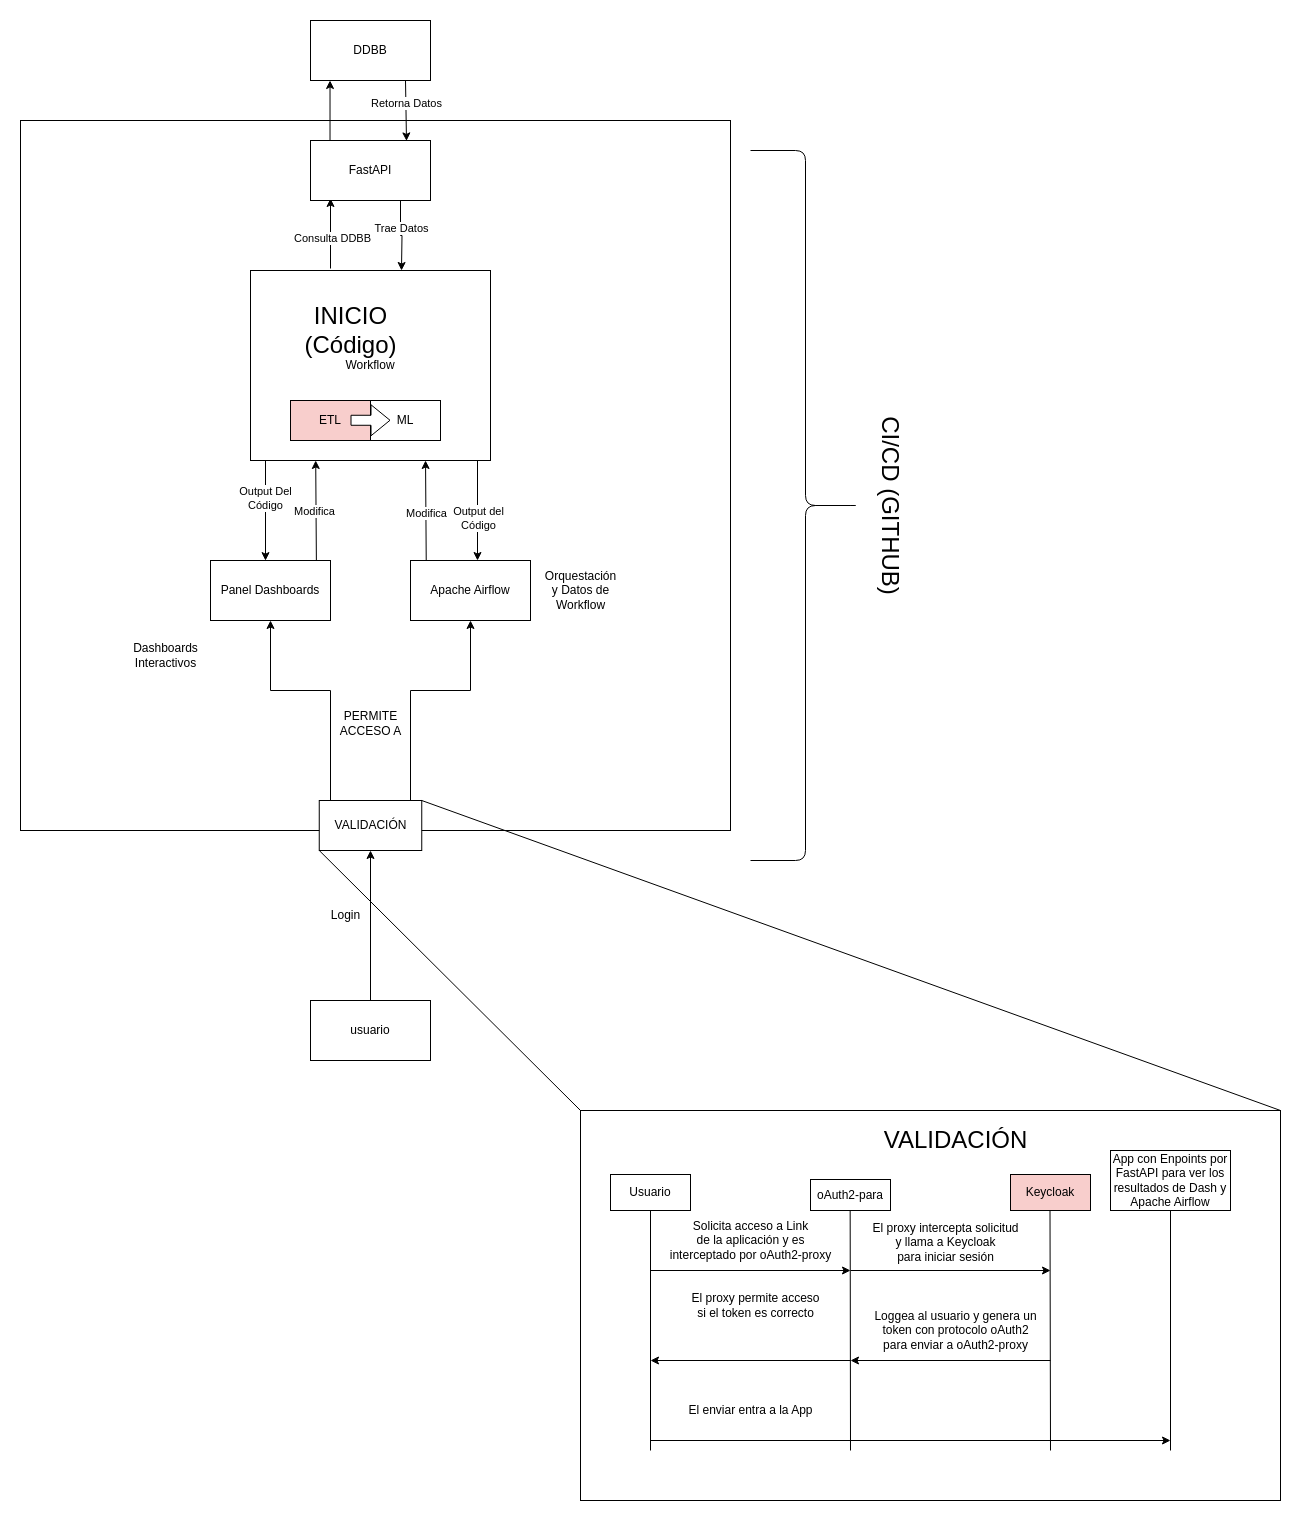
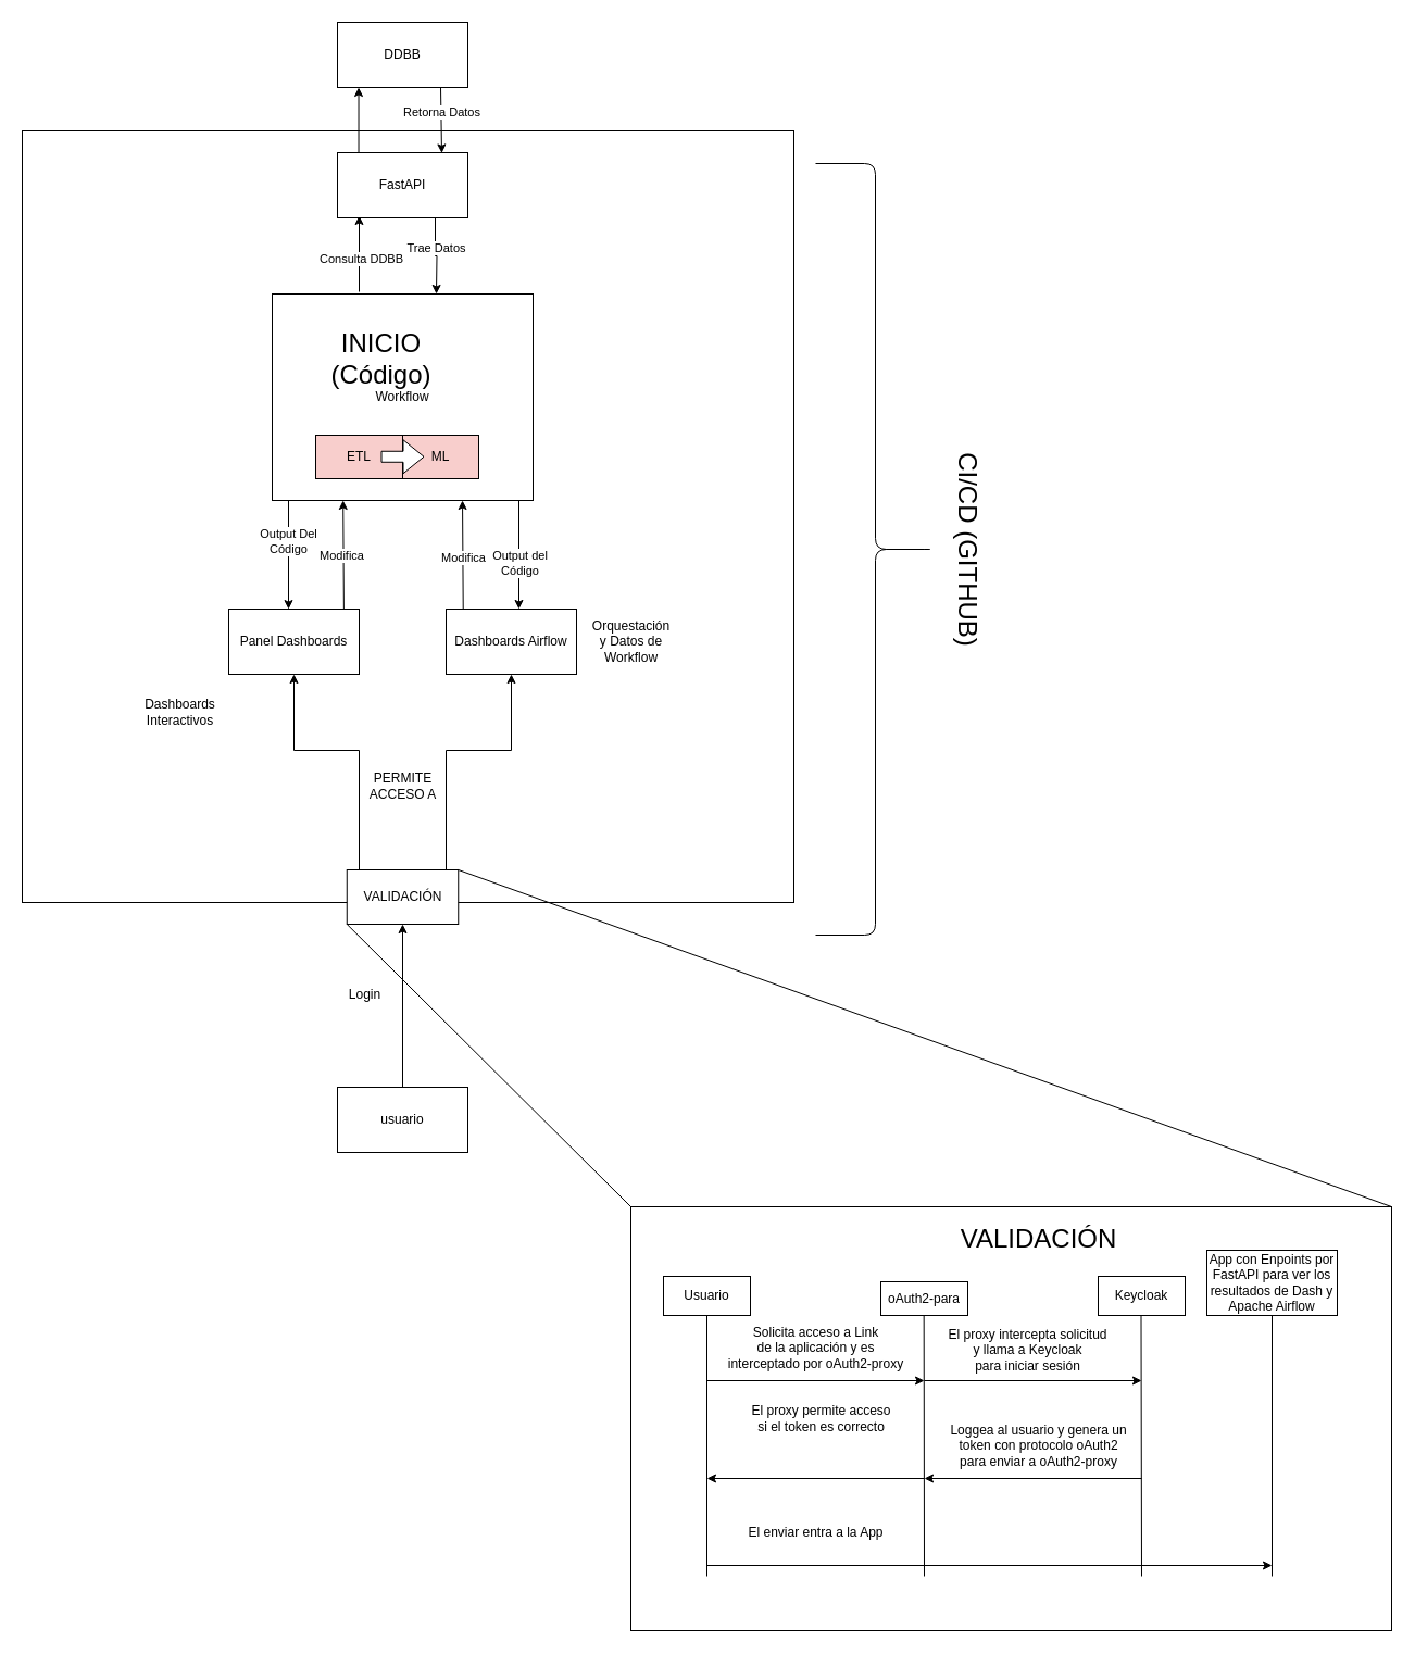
- <mxCell id="13" value="ML" style="rounded=0;whiteSpace=wrap;html=1;" parent="1" vertex="1"><mxGeometry x="370" y="400" width="70" height="40" as="geometry" /></mxCell>
+ <mxCell id="13" value="ML" style="rounded=0;whiteSpace=wrap;html=1;fillColor=#f8cecc;" parent="1" vertex="1"><mxGeometry x="370" y="400" width="70" height="40" as="geometry" /></mxCell>
- <mxCell id="5" value="Apache Airflow" style="rounded=0;whiteSpace=wrap;html=1;" parent="1" vertex="1"><mxGeometry x="410" y="560" width="120" height="60" as="geometry" /></mxCell>
+ <mxCell id="5" value="Dashboards Airflow" style="rounded=0;whiteSpace=wrap;html=1;" parent="1" vertex="1"><mxGeometry x="410" y="560" width="120" height="60" as="geometry" /></mxCell>
- <mxCell id="27" value="Login" style="text;html=1;align=center;verticalAlign=middle;resizable=0;points=[];autosize=1;strokeColor=none;fillColor=none;" parent="1" vertex="1"><mxGeometry x="320" y="900" width="50" height="30" as="geometry" /></mxCell>
+ <mxCell id="27" value="Login" style="text;html=1;align=center;verticalAlign=middle;resizable=0;points=[];autosize=1;strokeColor=none;fillColor=none;" parent="1" vertex="1"><mxGeometry x="310" y="900" width="50" height="30" as="geometry" /></mxCell>
- <mxCell id="43" value="Keycloak" style="rounded=0;whiteSpace=wrap;html=1;fillColor=#f8cecc;" parent="1" vertex="1"><mxGeometry x="1010" y="1174" width="80" height="36" as="geometry" /></mxCell>
+ <mxCell id="43" value="Keycloak" style="rounded=0;whiteSpace=wrap;html=1;" parent="1" vertex="1"><mxGeometry x="1010" y="1174" width="80" height="36" as="geometry" /></mxCell>
